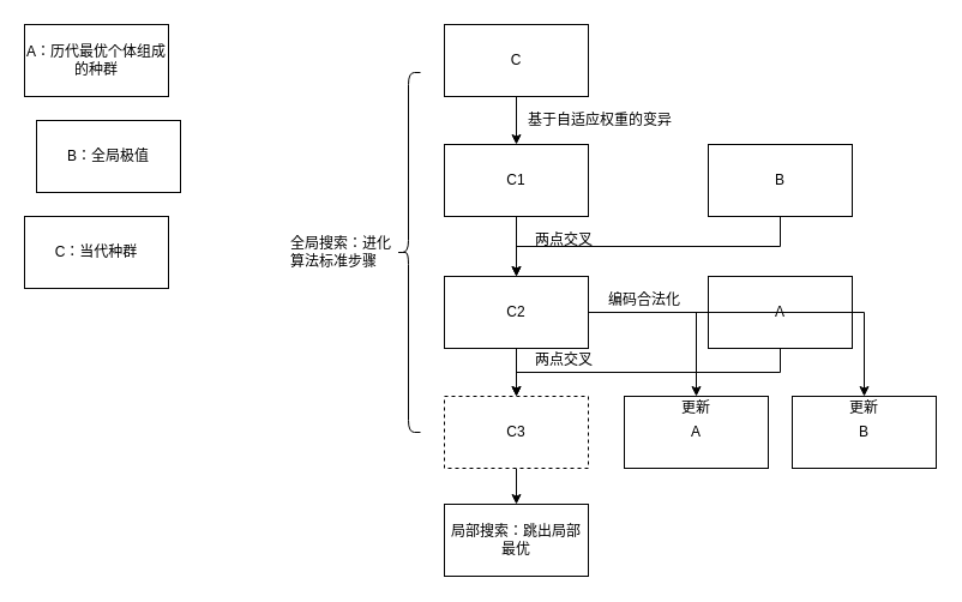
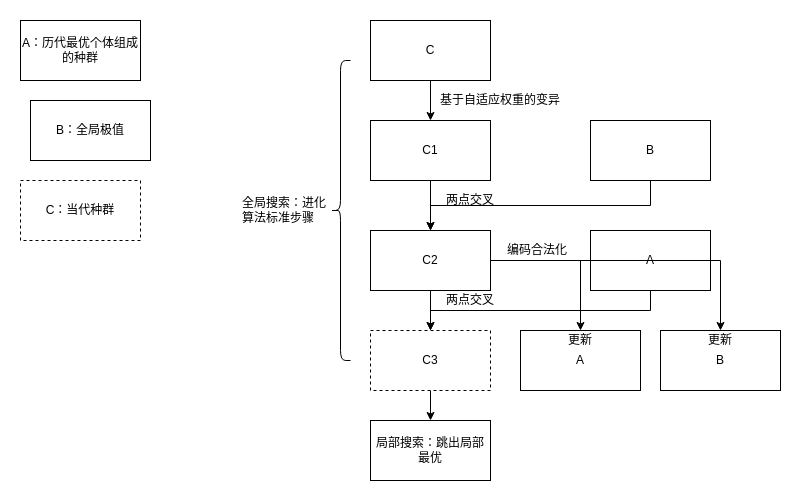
- <mxCell id="4" value="C：当代种群" style="rounded=0;whiteSpace=wrap;html=1;" vertex="1" parent="1"><mxGeometry x="20" y="180" width="120" height="60" as="geometry" /></mxCell>
+ <mxCell id="4" value="C：当代种群" style="rounded=0;whiteSpace=wrap;html=1;dashed=1;" vertex="1" parent="1"><mxGeometry x="20" y="180" width="120" height="60" as="geometry" /></mxCell>
